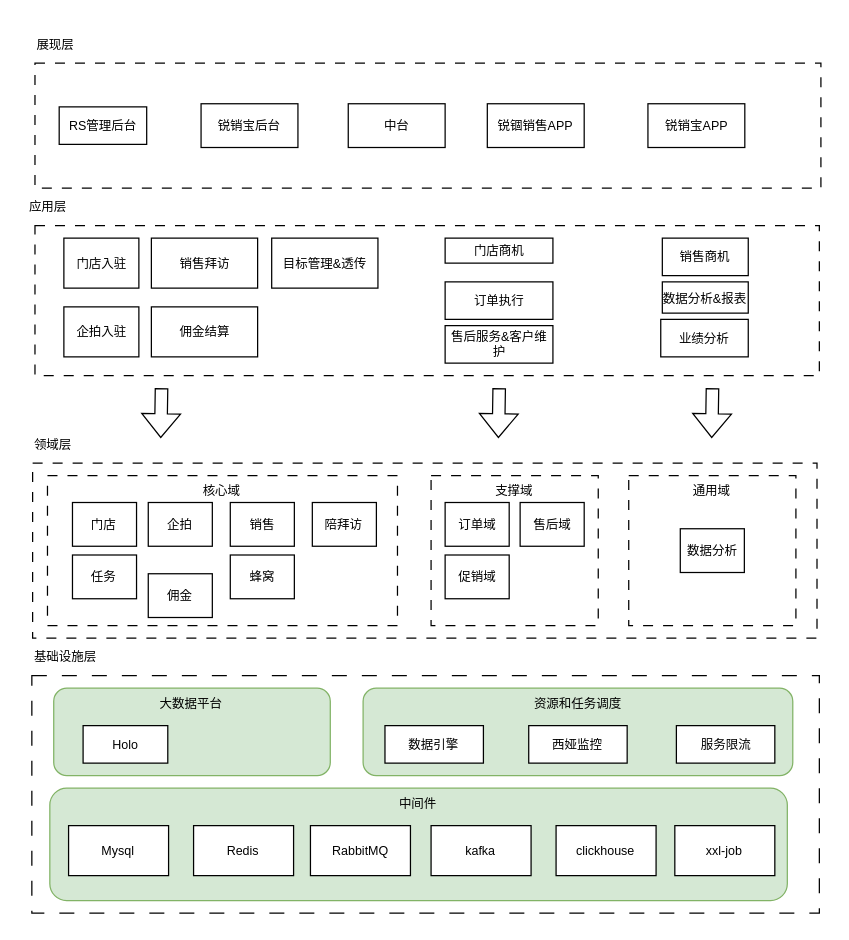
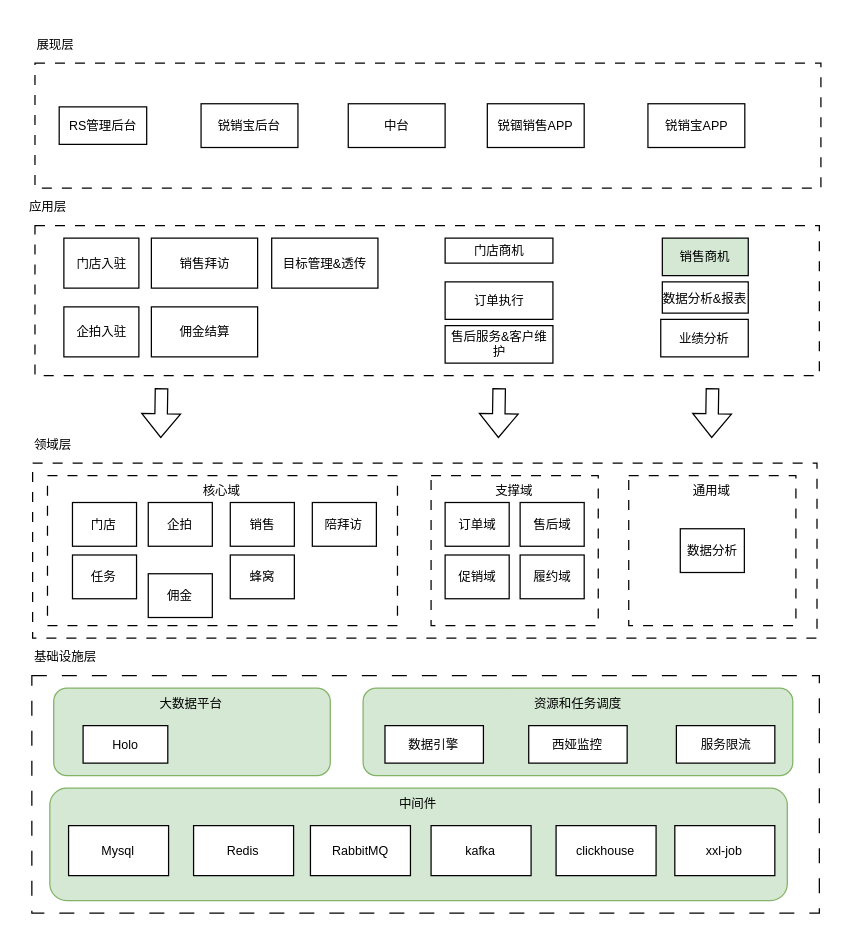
- <mxCell id="22" value="销售商机" style="rounded=0;whiteSpace=wrap;html=1;fontSize=10;" parent="1" vertex="1"><mxGeometry x="529.26" y="190" width="68.74" height="30" as="geometry" /></mxCell>
+ <mxCell id="22" value="销售商机" style="rounded=0;whiteSpace=wrap;html=1;fontSize=10;fillColor=#d5e8d4;" parent="1" vertex="1"><mxGeometry x="529.26" y="190" width="68.74" height="30" as="geometry" /></mxCell>
+ <mxCell id="51" value="履约域" style="rounded=0;whiteSpace=wrap;html=1;fontSize=10;" vertex="1" parent="1"><mxGeometry x="415.5" y="443.5" width="51.25" height="35" as="geometry" /></mxCell>
